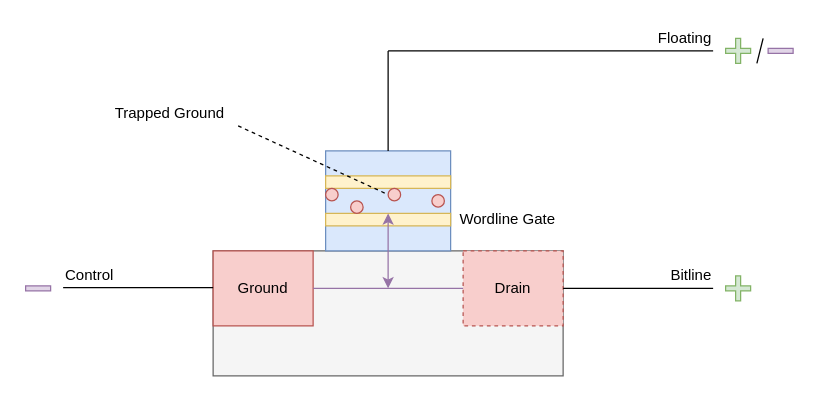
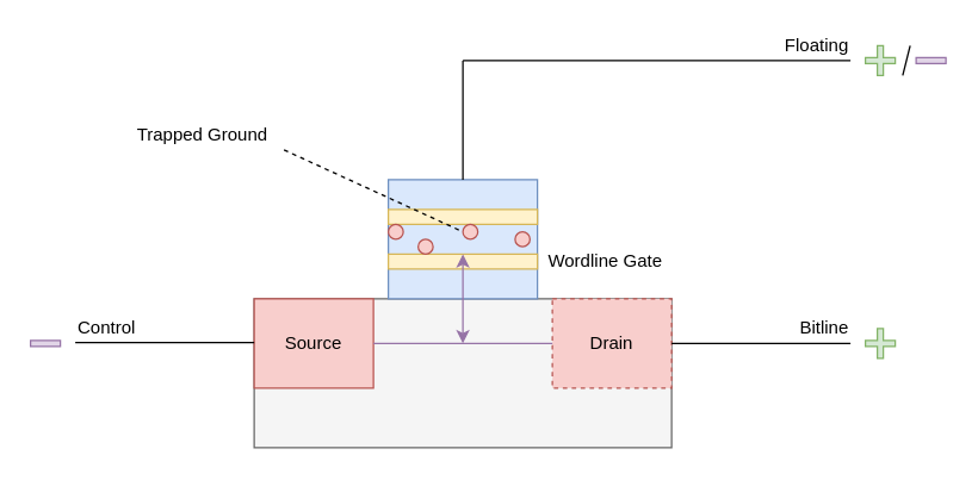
- <mxCell id="3" value="Ground" style="rounded=0;whiteSpace=wrap;html=1;fillColor=#f8cecc;strokeColor=#b85450;" vertex="1" parent="1"><mxGeometry x="170" y="200" width="80" height="60" as="geometry" /></mxCell>
+ <mxCell id="3" value="Source" style="rounded=0;whiteSpace=wrap;html=1;fillColor=#f8cecc;strokeColor=#b85450;" vertex="1" parent="1"><mxGeometry x="170" y="200" width="80" height="60" as="geometry" /></mxCell>
